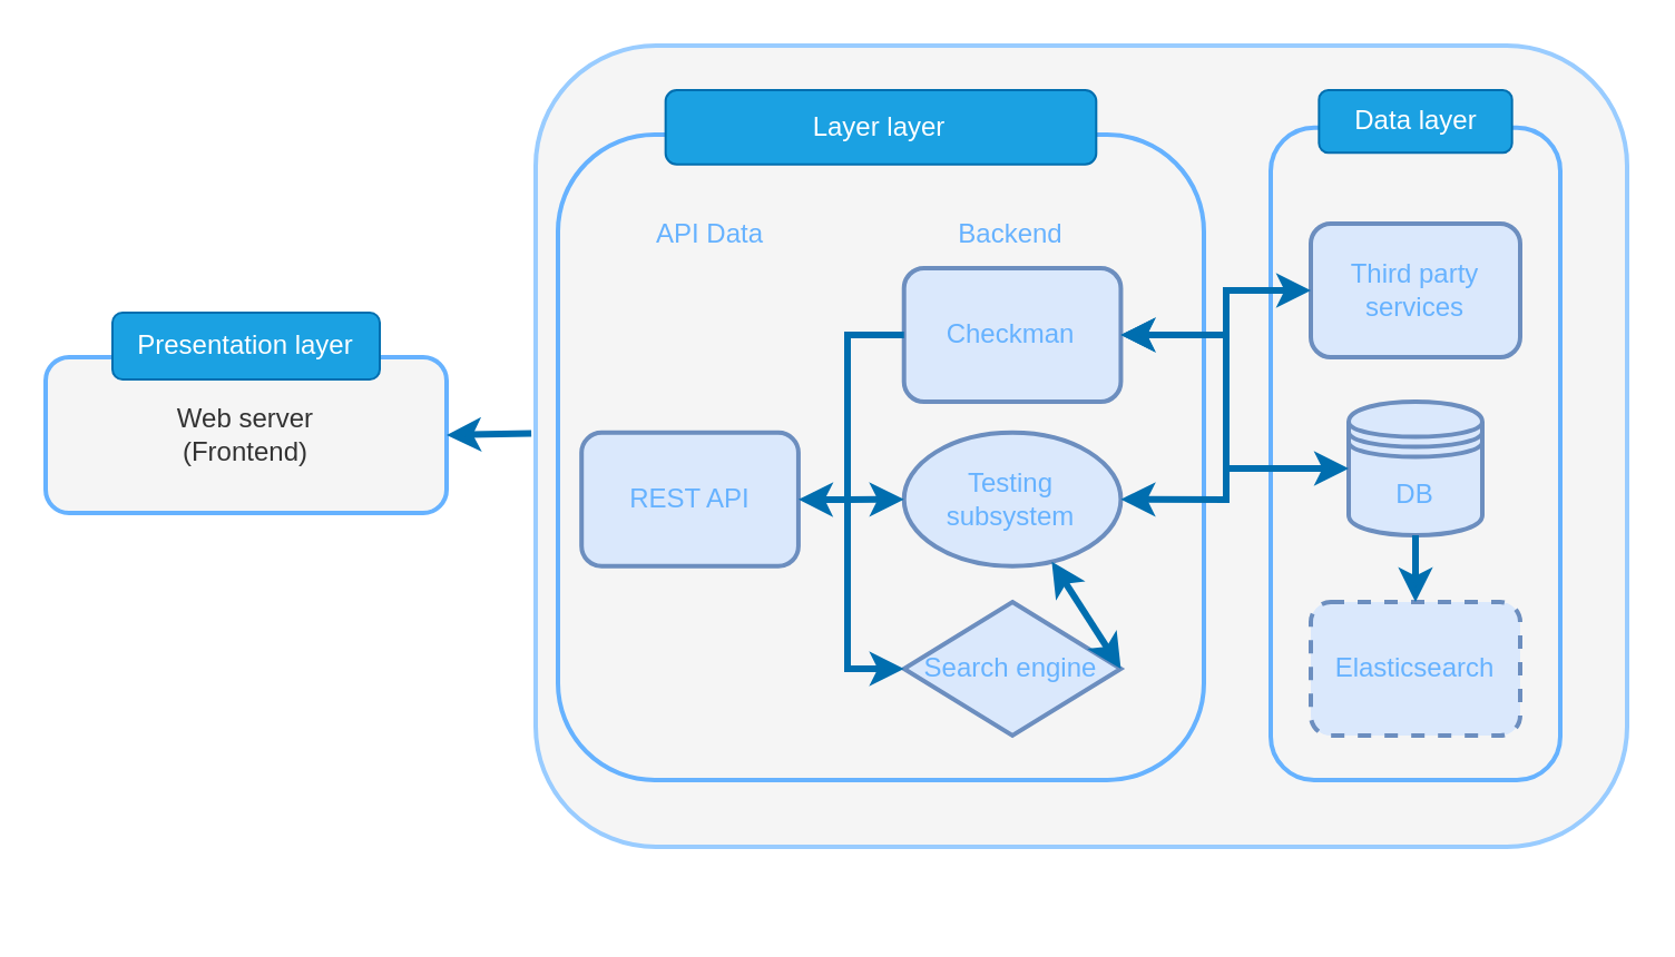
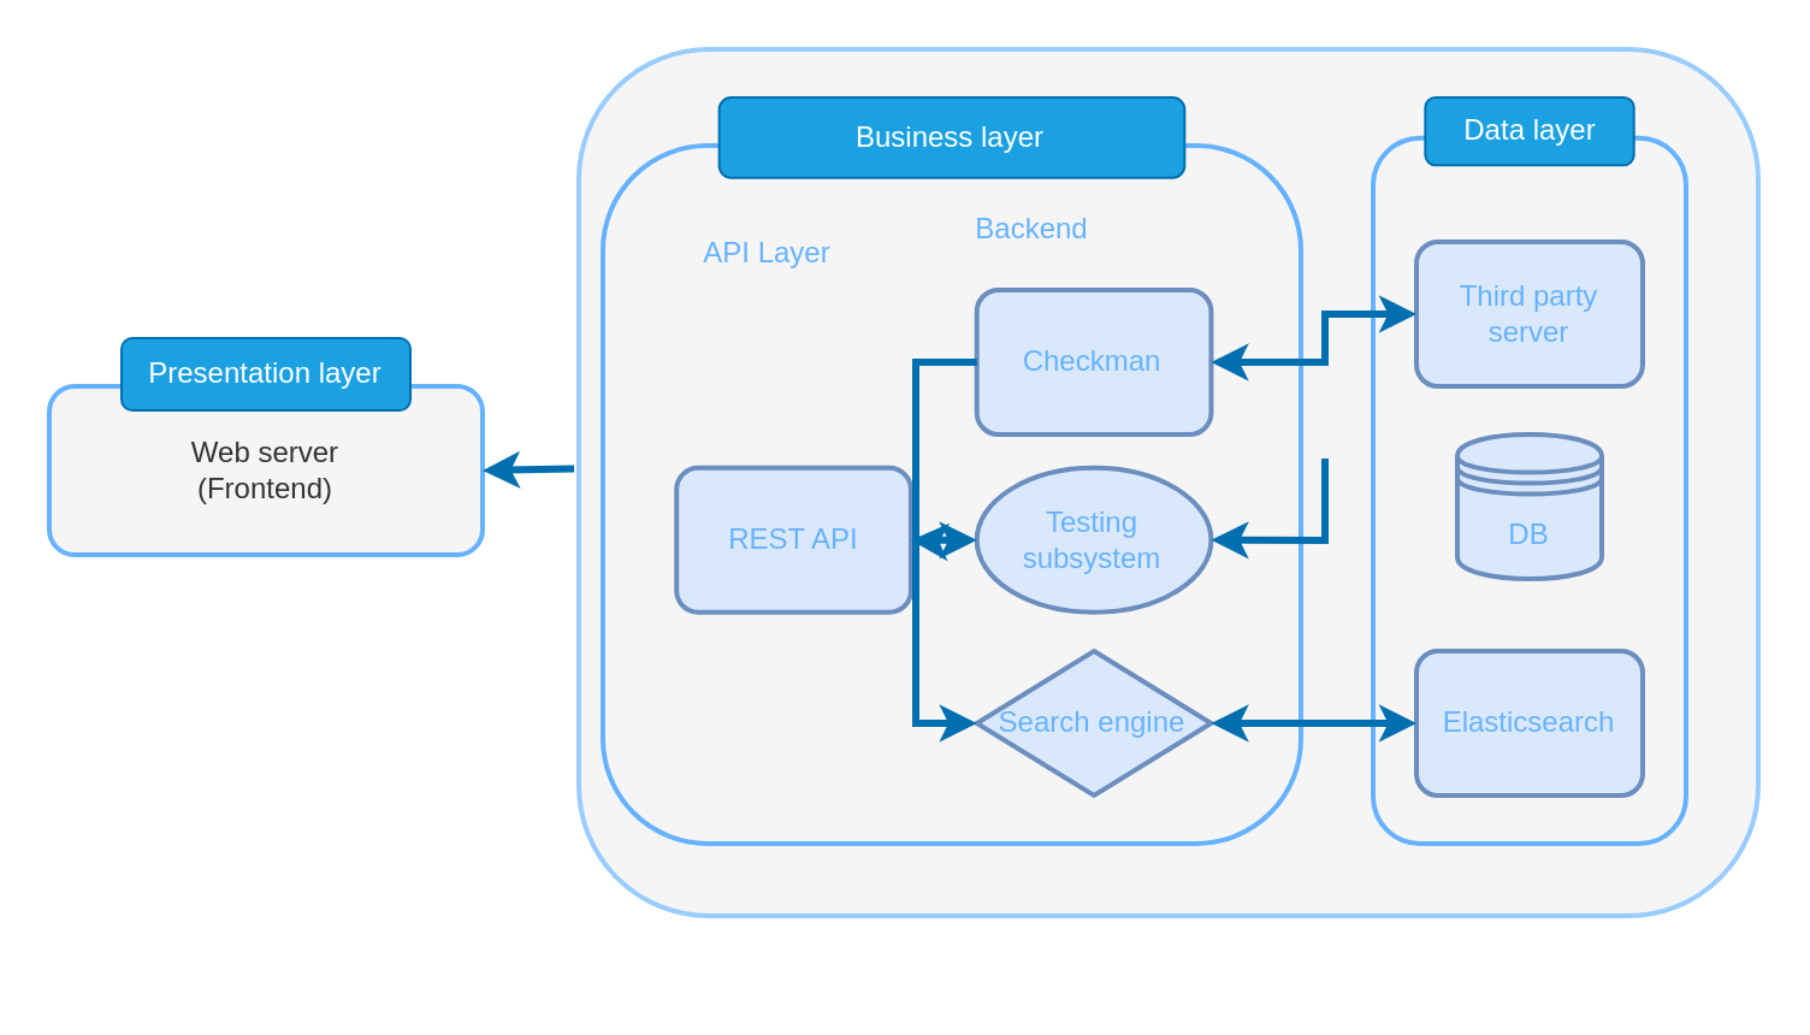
- <mxCell id="8" value="Layer layer" style="rounded=1;whiteSpace=wrap;html=1;fillColor=#1ba1e2;strokeColor=#006EAF;fontColor=#ffffff;movable=1;resizable=1;rotatable=1;deletable=1;editable=1;connectable=1;" vertex="1" parent="6"><mxGeometry x="48.333" width="193.333" height="33.333" as="geometry" /></mxCell>
+ <mxCell id="8" value="Business layer" style="rounded=1;whiteSpace=wrap;html=1;fillColor=#1ba1e2;strokeColor=#006EAF;fontColor=#ffffff;movable=1;resizable=1;rotatable=1;deletable=1;editable=1;connectable=1;" vertex="1" parent="6"><mxGeometry x="48.333" width="193.333" height="33.333" as="geometry" /></mxCell>
- <mxCell id="10" value="API Data" style="text;html=1;align=center;verticalAlign=middle;resizable=0;points=[];autosize=1;strokeColor=none;fillColor=none;fontColor=#66B2FF;" vertex="1" parent="6"><mxGeometry x="27.964" y="50" width="80" height="30" as="geometry" /></mxCell>
+ <mxCell id="10" value="API Layer" style="text;html=1;align=center;verticalAlign=middle;resizable=0;points=[];autosize=1;strokeColor=none;fillColor=none;fontColor=#66B2FF;" vertex="1" parent="6"><mxGeometry x="27.964" y="50" width="80" height="30" as="geometry" /></mxCell>
- <mxCell id="14" value="Backend" style="text;html=1;align=center;verticalAlign=middle;resizable=0;points=[];autosize=1;strokeColor=none;fillColor=none;fontColor=#66B2FF;" vertex="1" parent="6"><mxGeometry x="167.786" y="50" width="70" height="30" as="geometry" /></mxCell>
+ <mxCell id="14" value="Backend" style="text;html=1;align=center;verticalAlign=middle;resizable=0;points=[];autosize=1;strokeColor=none;fillColor=none;fontColor=#66B2FF;" vertex="1" parent="6"><mxGeometry x="142.786" y="40" width="70" height="30" as="geometry" /></mxCell>
- <mxCell id="20" value="Third party services" style="rounded=1;whiteSpace=wrap;html=1;strokeColor=#6c8ebf;strokeWidth=2;fillColor=#dae8fc;fontColor=#66B2FF;" vertex="1" parent="16"><mxGeometry x="18.0" y="60" width="94" height="60" as="geometry" /></mxCell>
+ <mxCell id="20" value="Third party server" style="rounded=1;whiteSpace=wrap;html=1;strokeColor=#6c8ebf;strokeWidth=2;fillColor=#dae8fc;fontColor=#66B2FF;" vertex="1" parent="16"><mxGeometry x="18.0" y="60" width="94" height="60" as="geometry" /></mxCell>
- <mxCell id="24" value="" style="endArrow=classic;startArrow=classic;html=1;rounded=0;strokeWidth=3;fontColor=#66B2FF;exitX=1;exitY=0.5;exitDx=0;exitDy=0;fillColor=#1ba1e2;strokeColor=#006EAF;edgeStyle=orthogonalEdgeStyle;" edge="1" parent="1" source="11" target="19"><mxGeometry width="50" height="50" relative="1" as="geometry"><mxPoint x="514" y="160" as="sourcePoint" /><mxPoint x="600" y="190" as="targetPoint" /><Array as="points"><mxPoint x="550" y="150" /><mxPoint x="550" y="210" /></Array></mxGeometry></mxCell>
- <mxCell id="9" value="REST API" style="rounded=1;whiteSpace=wrap;html=1;strokeColor=#6c8ebf;strokeWidth=2;fillColor=#dae8fc;fontColor=#66B2FF;" vertex="1" parent="6"><mxGeometry x="10.604" y="153.89" width="97.357" height="60" as="geometry" /></mxCell>
+ <mxCell id="9" value="REST API" style="rounded=1;whiteSpace=wrap;html=1;strokeColor=#6c8ebf;strokeWidth=2;fillColor=#dae8fc;fontColor=#66B2FF;" vertex="1" parent="6"><mxGeometry x="30.604" y="153.89" width="97.357" height="60" as="geometry" /></mxCell>
- <mxCell id="22" value="" style="endArrow=classic;html=1;rounded=0;strokeWidth=3;fontColor=#66B2FF;entryX=0.5;entryY=0;entryDx=0;entryDy=0;exitX=0.5;exitY=1;exitDx=0;exitDy=0;fillColor=#1ba1e2;strokeColor=#006EAF;" edge="1" parent="16" source="19" target="21"><mxGeometry width="50" height="50" relative="1" as="geometry"><mxPoint x="-300" y="160" as="sourcePoint" /><mxPoint x="-250" y="110" as="targetPoint" /></mxGeometry></mxCell>
- <mxCell id="25" value="" style="endArrow=classic;startArrow=classic;html=1;rounded=0;strokeWidth=3;fontColor=#66B2FF;exitX=1;exitY=0.5;exitDx=0;exitDy=0;fillColor=#1ba1e2;strokeColor=#006EAF;" edge="1" parent="1" source="13" target="12"><mxGeometry width="50" height="50" relative="1" as="geometry"><mxPoint x="460" y="320" as="sourcePoint" /><mxPoint x="510" y="270" as="targetPoint" /></mxGeometry></mxCell>
+ <mxCell id="25" value="" style="endArrow=classic;startArrow=classic;html=1;rounded=0;strokeWidth=3;fontColor=#66B2FF;entryX=0;entryY=0.5;entryDx=0;entryDy=0;exitX=1;exitY=0.5;exitDx=0;exitDy=0;fillColor=#1ba1e2;strokeColor=#006EAF;" edge="1" parent="1" source="13" target="21"><mxGeometry width="50" height="50" relative="1" as="geometry"><mxPoint x="460" y="320" as="sourcePoint" /><mxPoint x="510" y="270" as="targetPoint" /></mxGeometry></mxCell>
- <mxCell id="21" value="Elasticsearch" style="rounded=1;whiteSpace=wrap;html=1;strokeColor=#6c8ebf;strokeWidth=2;fillColor=#dae8fc;fontColor=#66B2FF;dashed=1;" vertex="1" parent="16"><mxGeometry x="18.0" y="230" width="94" height="60" as="geometry" /></mxCell>
+ <mxCell id="21" value="Elasticsearch" style="rounded=1;whiteSpace=wrap;html=1;strokeColor=#6c8ebf;strokeWidth=2;fillColor=#dae8fc;fontColor=#66B2FF;" vertex="1" parent="16"><mxGeometry x="18.0" y="230" width="94" height="60" as="geometry" /></mxCell>
